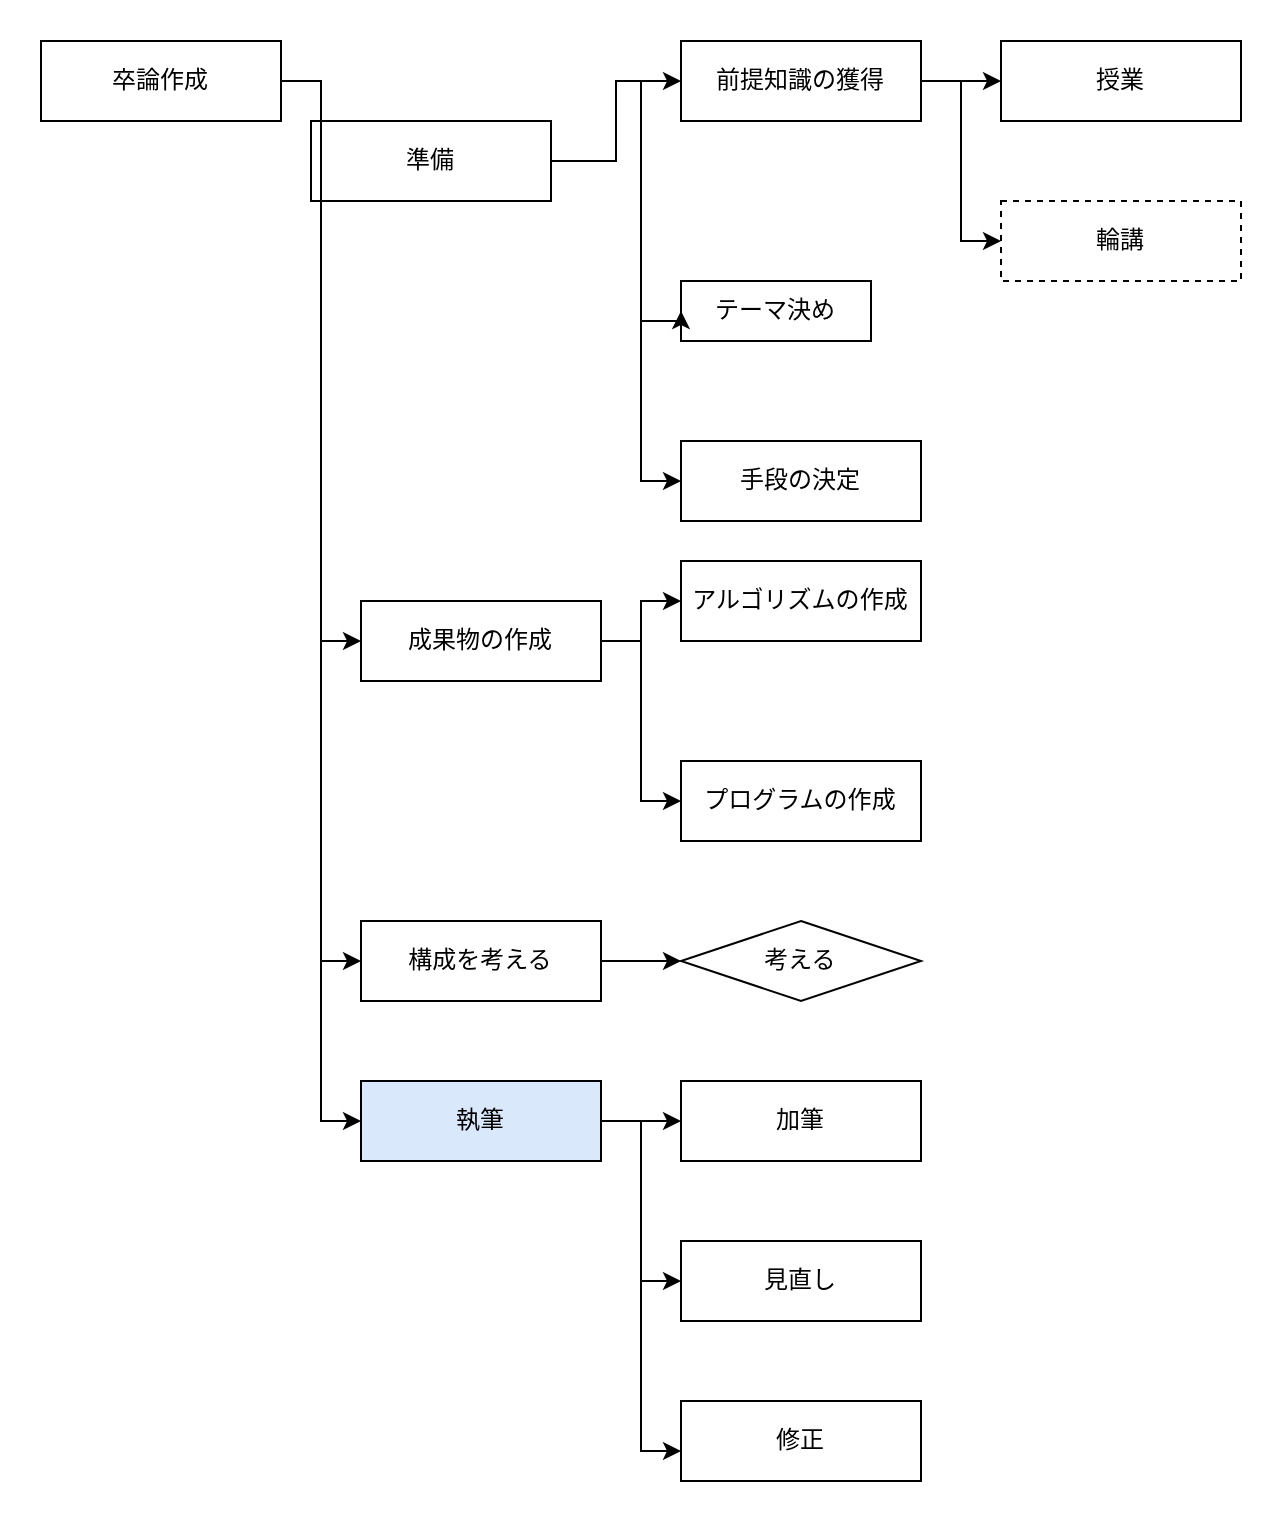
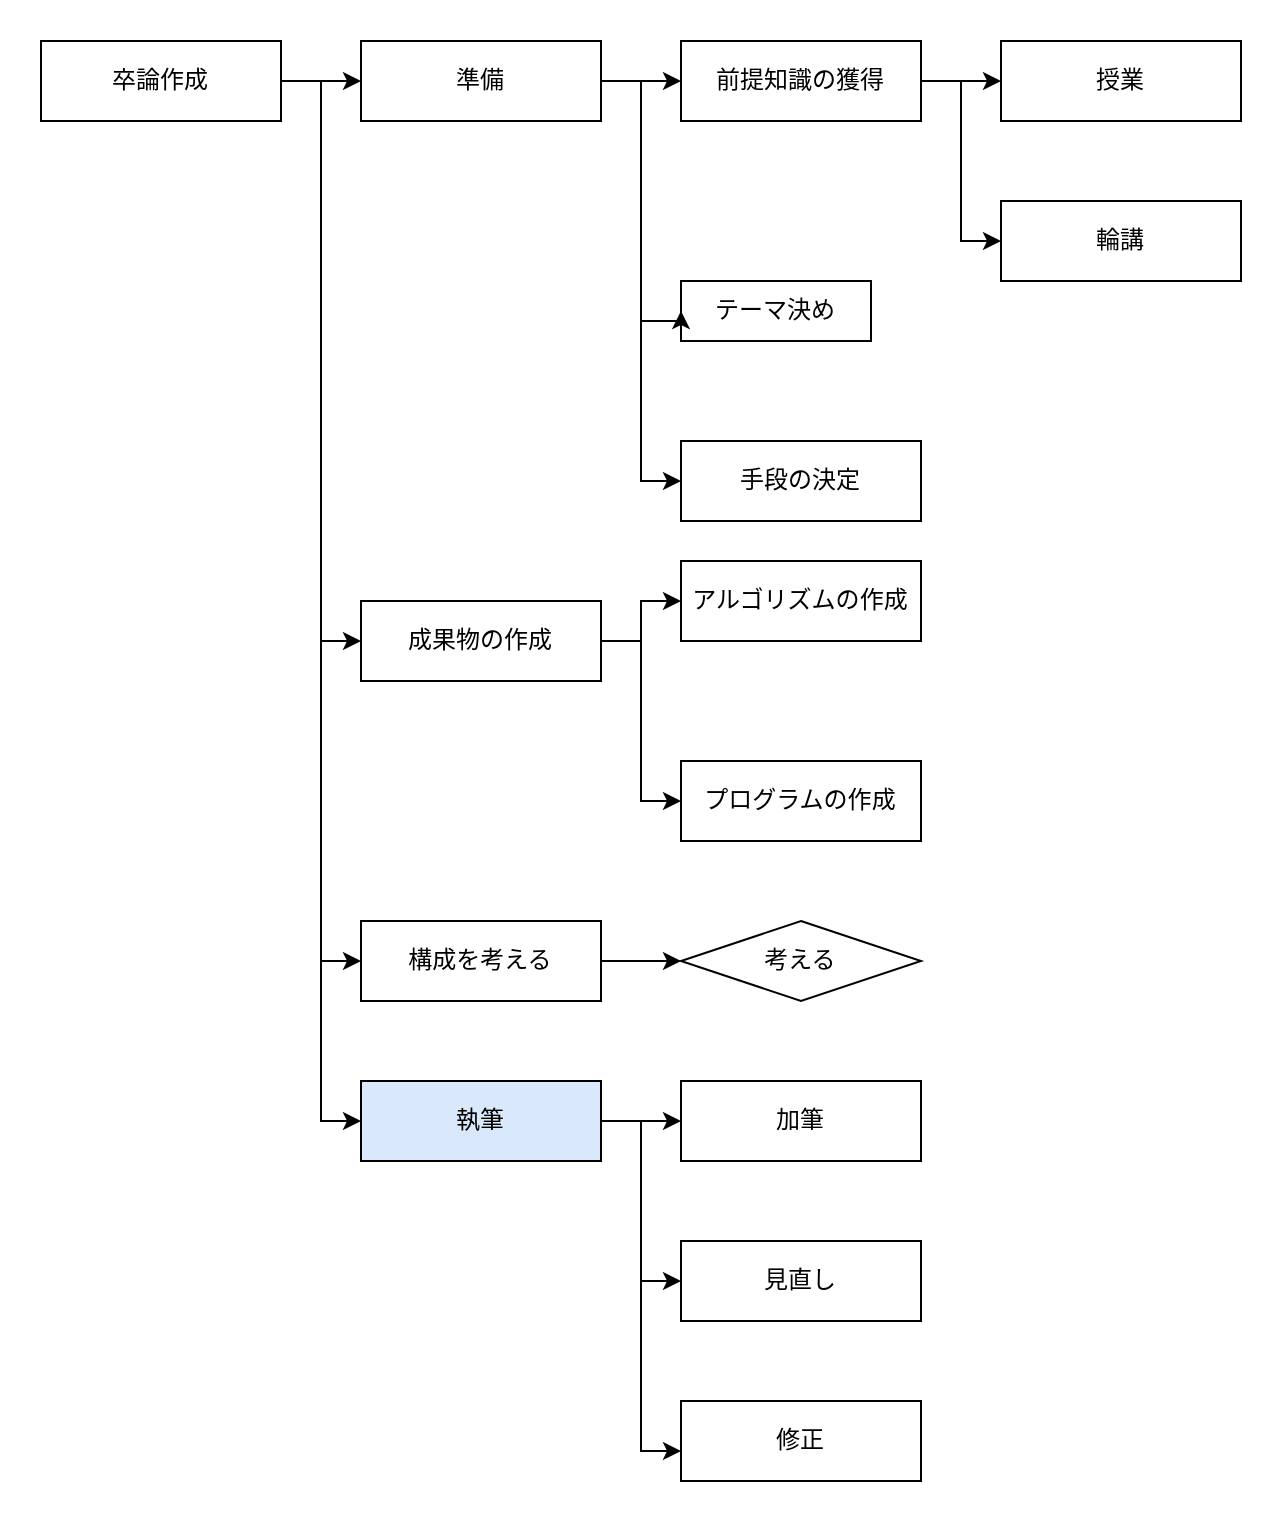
- <mxCell id="19" value="準備" style="rounded=0;whiteSpace=wrap;html=1;" parent="1" vertex="1"><mxGeometry x="155" y="60" width="120" height="40" as="geometry" /></mxCell>
+ <mxCell id="19" value="準備" style="rounded=0;whiteSpace=wrap;html=1;" parent="1" vertex="1"><mxGeometry x="180" y="20" width="120" height="40" as="geometry" /></mxCell>
- <mxCell id="17" value="輪講" style="rounded=0;whiteSpace=wrap;html=1;dashed=1;" parent="1" vertex="1"><mxGeometry x="500" y="100" width="120" height="40" as="geometry" /></mxCell>
+ <mxCell id="17" value="輪講" style="rounded=0;whiteSpace=wrap;html=1;" parent="1" vertex="1"><mxGeometry x="500" y="100" width="120" height="40" as="geometry" /></mxCell>
